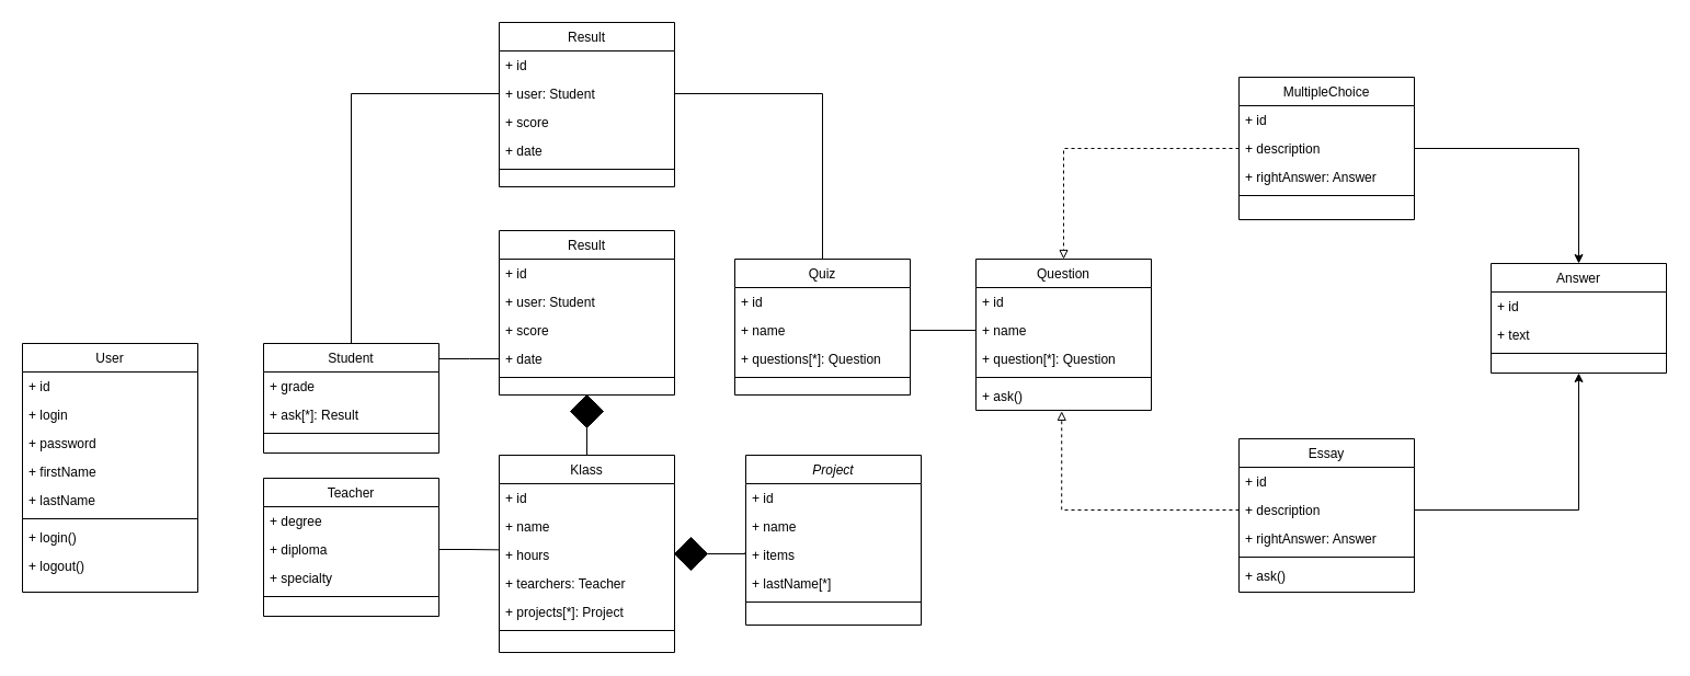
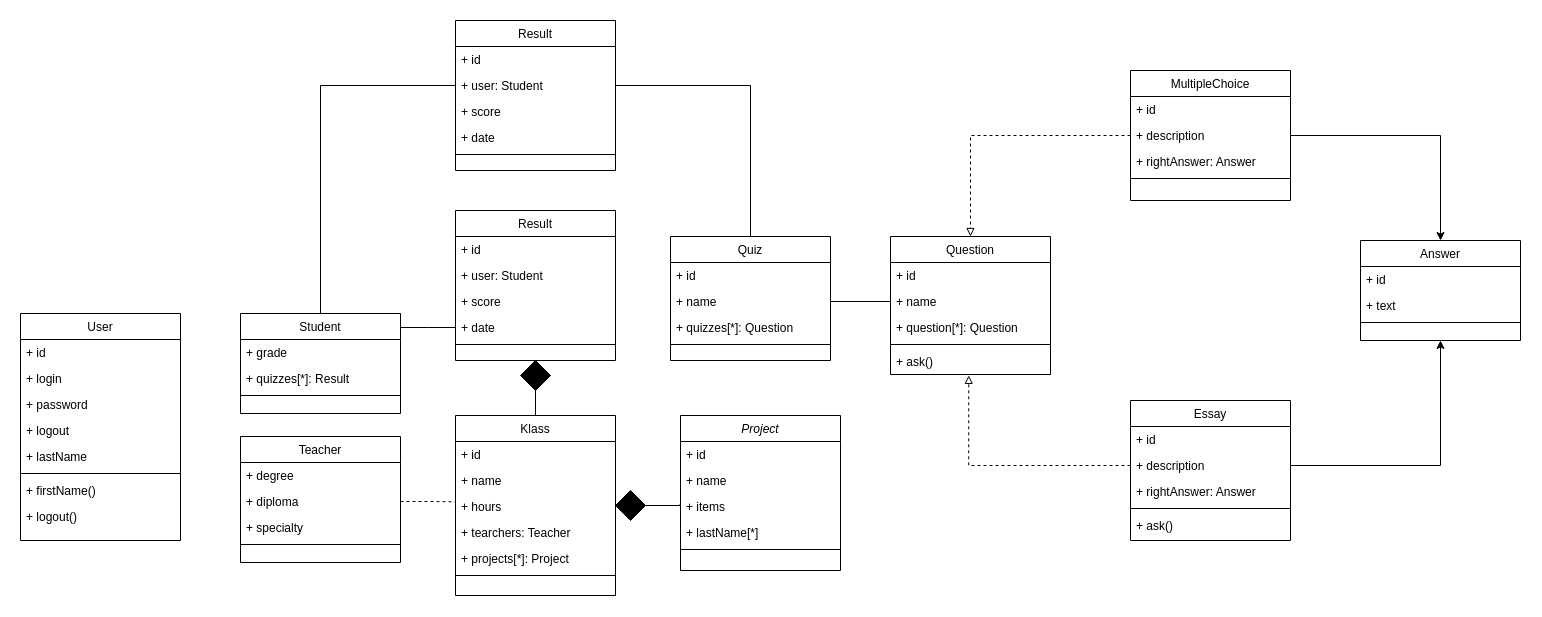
- <mxCell id="50" value="+ questions[*]: Question" style="text;align=left;verticalAlign=top;spacingLeft=4;spacingRight=4;overflow=hidden;rotatable=0;points=[[0,0.5],[1,0.5]];portConstraint=eastwest;rounded=0;shadow=0;html=0;" vertex="1" parent="47"><mxGeometry y="78" width="160" height="26" as="geometry" /></mxCell>
+ <mxCell id="50" value="+ quizzes[*]: Question" style="text;align=left;verticalAlign=top;spacingLeft=4;spacingRight=4;overflow=hidden;rotatable=0;points=[[0,0.5],[1,0.5]];portConstraint=eastwest;rounded=0;shadow=0;html=0;" vertex="1" parent="47"><mxGeometry y="78" width="160" height="26" as="geometry" /></mxCell>
- <mxCell id="19" value="+ ask[*]: Result" style="text;align=left;verticalAlign=top;spacingLeft=4;spacingRight=4;overflow=hidden;rotatable=0;points=[[0,0.5],[1,0.5]];portConstraint=eastwest;rounded=0;shadow=0;html=0;" parent="17" vertex="1"><mxGeometry y="52" width="160" height="26" as="geometry" /></mxCell>
+ <mxCell id="19" value="+ quizzes[*]: Result" style="text;align=left;verticalAlign=top;spacingLeft=4;spacingRight=4;overflow=hidden;rotatable=0;points=[[0,0.5],[1,0.5]];portConstraint=eastwest;rounded=0;shadow=0;html=0;" parent="17" vertex="1"><mxGeometry y="52" width="160" height="26" as="geometry" /></mxCell>
- <mxCell id="12" value="+ firstName" style="text;align=left;verticalAlign=top;spacingLeft=4;spacingRight=4;overflow=hidden;rotatable=0;points=[[0,0.5],[1,0.5]];portConstraint=eastwest;rounded=0;shadow=0;html=0;" parent="8" vertex="1"><mxGeometry y="104" width="160" height="26" as="geometry" /></mxCell>
+ <mxCell id="12" value="+ logout" style="text;align=left;verticalAlign=top;spacingLeft=4;spacingRight=4;overflow=hidden;rotatable=0;points=[[0,0.5],[1,0.5]];portConstraint=eastwest;rounded=0;shadow=0;html=0;" parent="8" vertex="1"><mxGeometry y="104" width="160" height="26" as="geometry" /></mxCell>
- <mxCell id="15" value="+ login()" style="text;align=left;verticalAlign=top;spacingLeft=4;spacingRight=4;overflow=hidden;rotatable=0;points=[[0,0.5],[1,0.5]];portConstraint=eastwest;" parent="8" vertex="1"><mxGeometry y="164" width="160" height="26" as="geometry" /></mxCell>
+ <mxCell id="15" value="+ firstName()" style="text;align=left;verticalAlign=top;spacingLeft=4;spacingRight=4;overflow=hidden;rotatable=0;points=[[0,0.5],[1,0.5]];portConstraint=eastwest;" parent="8" vertex="1"><mxGeometry y="164" width="160" height="26" as="geometry" /></mxCell>
- <mxCell id="75" style="edgeStyle=orthogonalEdgeStyle;rounded=0;orthogonalLoop=1;jettySize=auto;html=1;exitX=1;exitY=0.5;exitDx=0;exitDy=0;entryX=0.001;entryY=0.321;entryDx=0;entryDy=0;entryPerimeter=0;endArrow=none;endFill=0;" edge="1" parent="1" source="37" target="31"><mxGeometry relative="1" as="geometry" /></mxCell>
+ <mxCell id="75" style="edgeStyle=orthogonalEdgeStyle;rounded=0;orthogonalLoop=1;jettySize=auto;html=1;exitX=1;exitY=0.5;exitDx=0;exitDy=0;entryX=0.001;entryY=0.321;entryDx=0;entryDy=0;entryPerimeter=0;endArrow=none;endFill=0;dashed=1;" edge="1" parent="1" source="37" target="31"><mxGeometry relative="1" as="geometry" /></mxCell>
